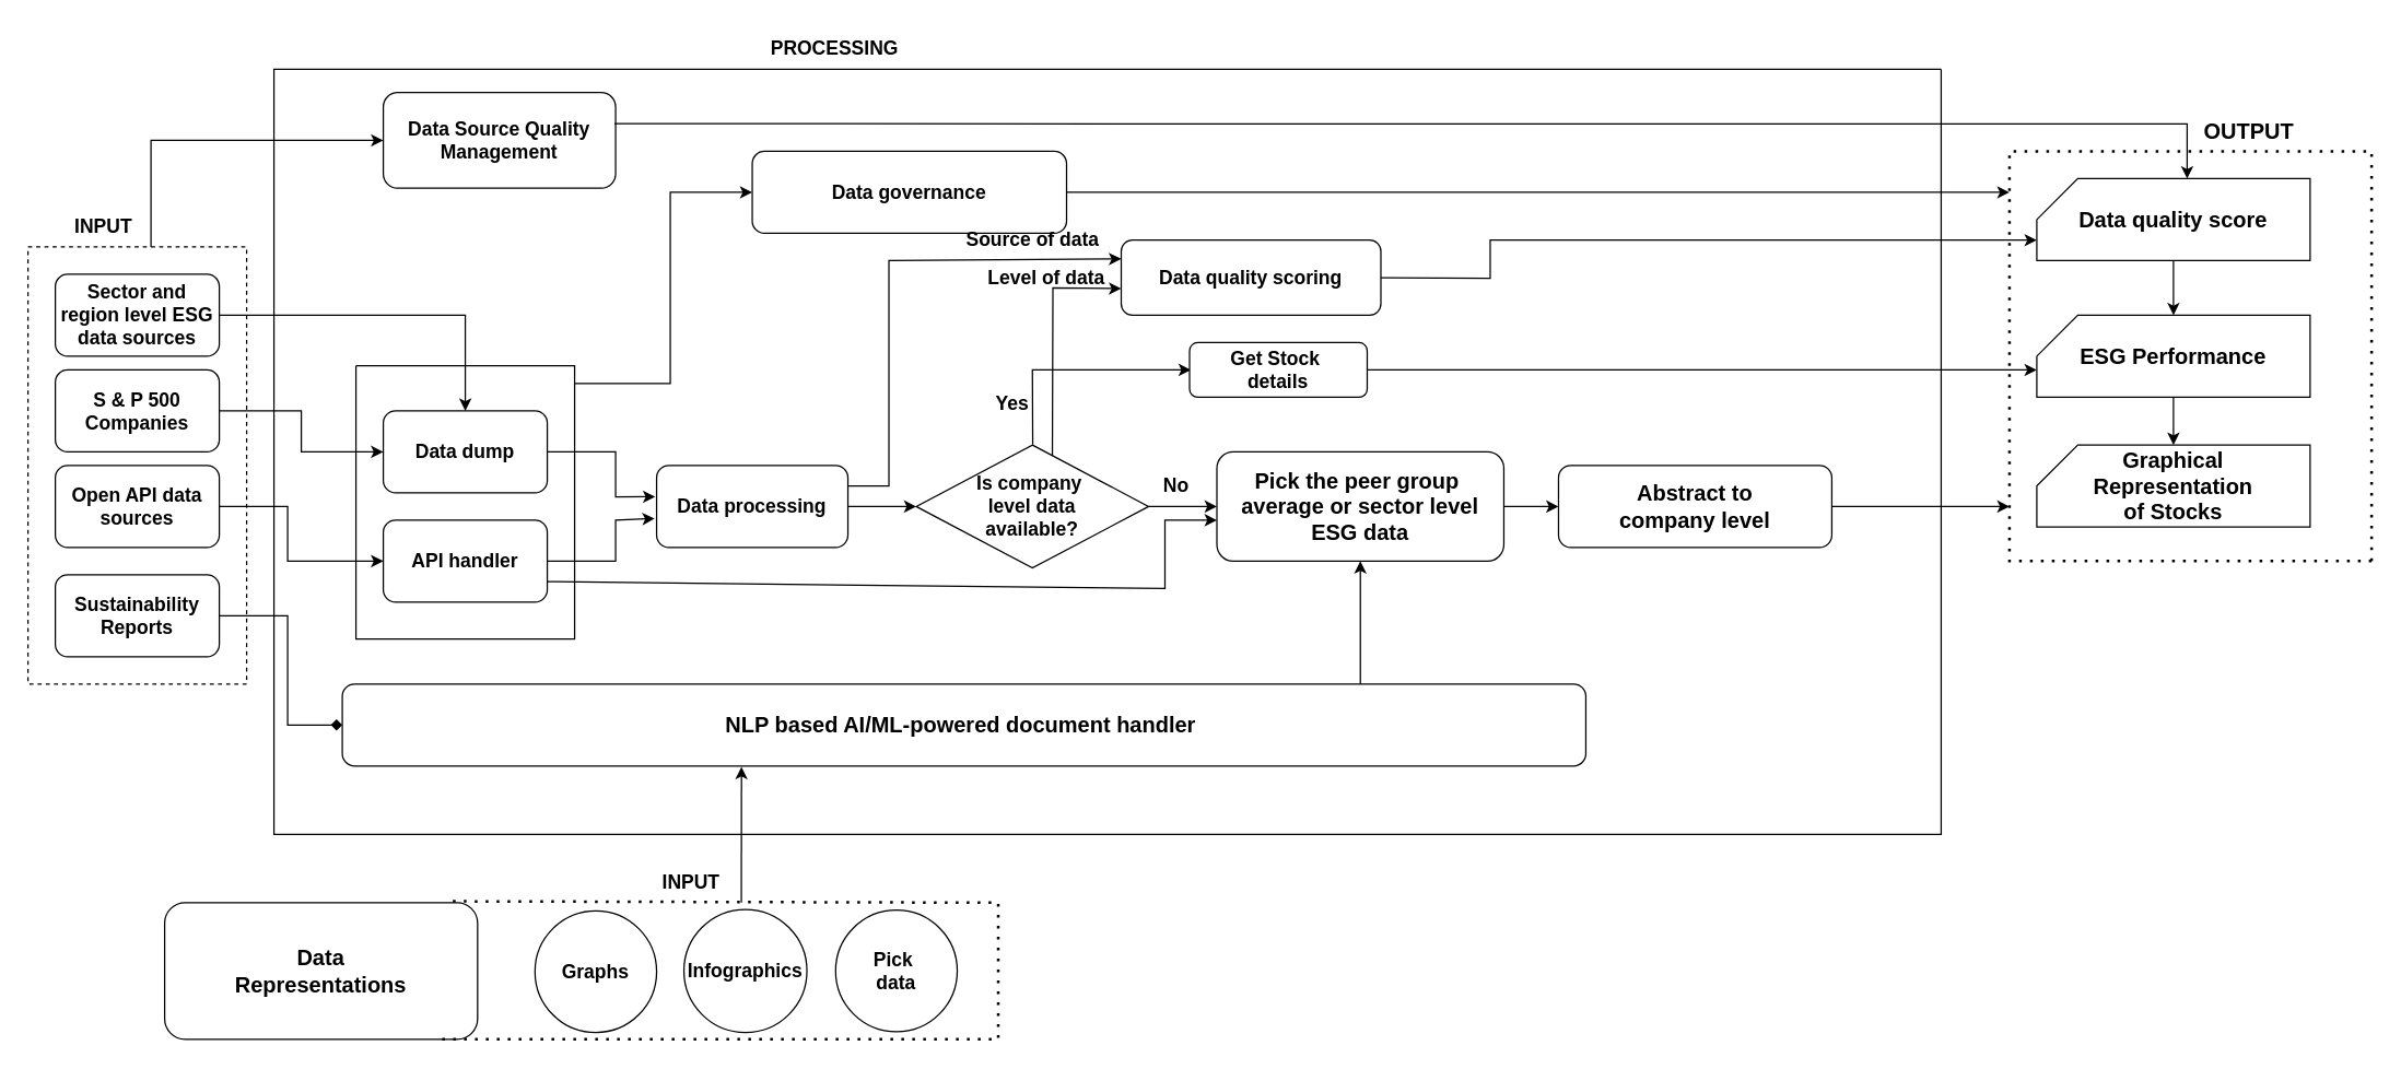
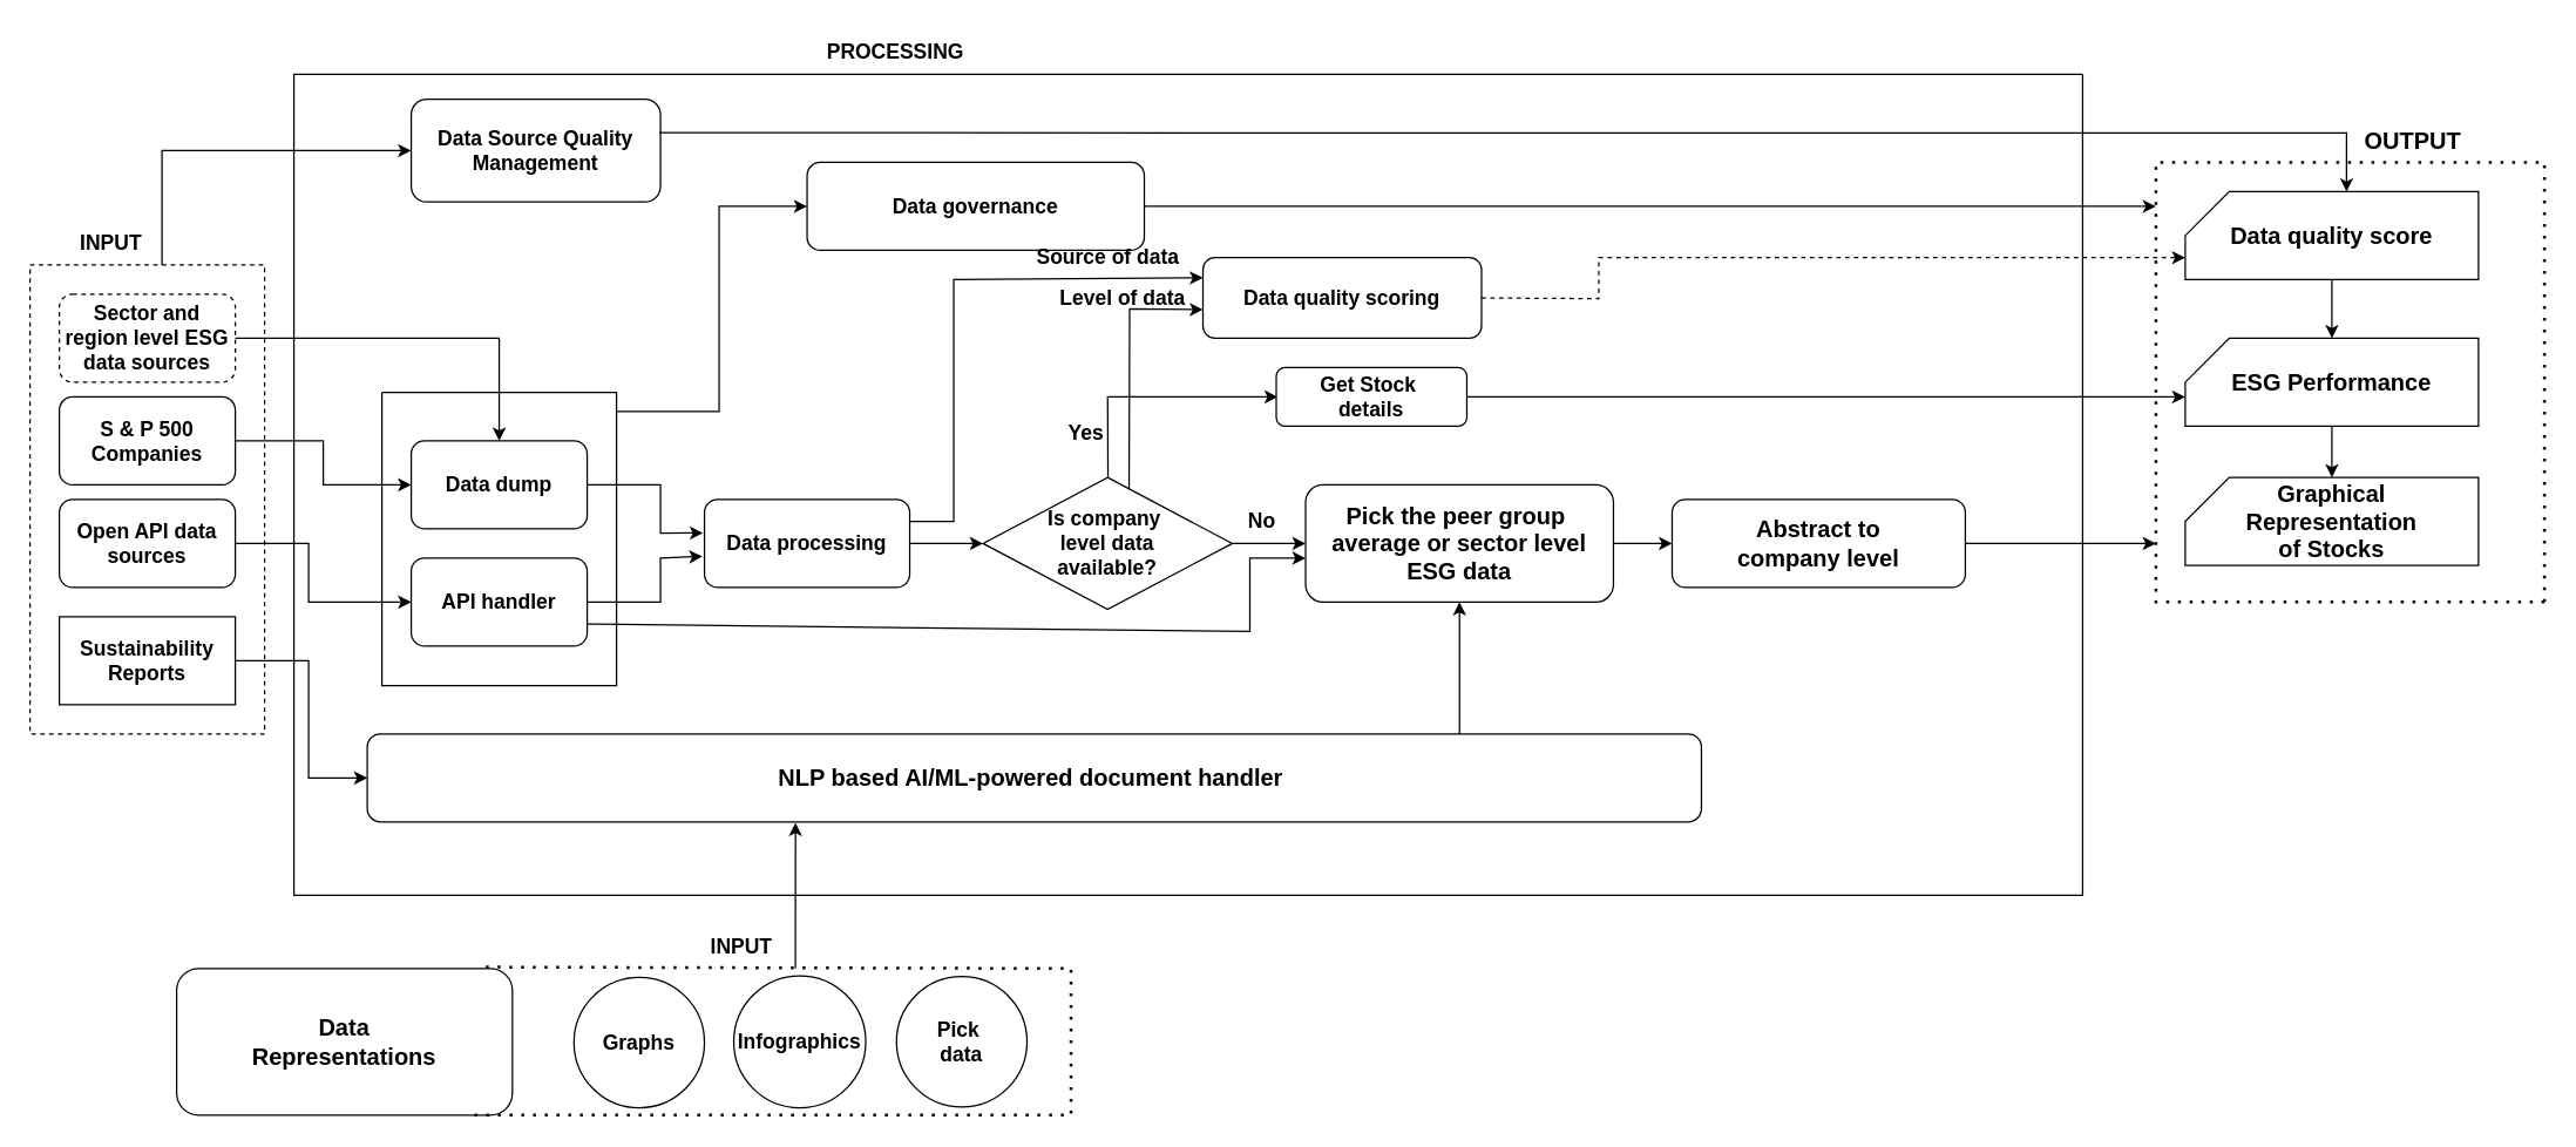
- <mxCell id="35" value="" style="endArrow=classic;html=1;rounded=0;exitX=1;exitY=0.5;exitDx=0;exitDy=0;entryX=0;entryY=0;entryDx=0;entryDy=45;entryPerimeter=0;" edge="1" parent="1" source="13" target="15"><mxGeometry width="50" height="50" relative="1" as="geometry"><mxPoint x="650" y="200" as="sourcePoint" /><mxPoint x="1090" y="180" as="targetPoint" /><Array as="points"><mxPoint x="1090" y="203" /><mxPoint x="1090" y="175" /></Array></mxGeometry></mxCell>
+ <mxCell id="35" value="" style="endArrow=classic;html=1;rounded=0;exitX=1;exitY=0.5;exitDx=0;exitDy=0;entryX=0;entryY=0;entryDx=0;entryDy=45;entryPerimeter=0;dashed=1;" edge="1" parent="1" source="13" target="15"><mxGeometry width="50" height="50" relative="1" as="geometry"><mxPoint x="650" y="200" as="sourcePoint" /><mxPoint x="1090" y="180" as="targetPoint" /><Array as="points"><mxPoint x="1090" y="203" /><mxPoint x="1090" y="175" /></Array></mxGeometry></mxCell>
- <mxCell id="2" value="&lt;font style=&quot;font-size: 14px;&quot;&gt;&lt;b&gt;Sector and region level ESG data sources&lt;/b&gt;&lt;/font&gt;" style="rounded=1;whiteSpace=wrap;html=1;" vertex="1" parent="1"><mxGeometry x="40" y="200" width="120" height="60" as="geometry" /></mxCell>
+ <mxCell id="2" value="&lt;font style=&quot;font-size: 14px;&quot;&gt;&lt;b&gt;Sector and region level ESG data sources&lt;/b&gt;&lt;/font&gt;" style="rounded=1;whiteSpace=wrap;html=1;dashed=1;" vertex="1" parent="1"><mxGeometry x="40" y="200" width="120" height="60" as="geometry" /></mxCell>
- <mxCell id="4" value="&lt;font style=&quot;font-size: 14px;&quot;&gt;&lt;b&gt;Sustainability &lt;br&gt;Reports&lt;/b&gt;&lt;/font&gt;" style="rounded=1;whiteSpace=wrap;html=1;" vertex="1" parent="1"><mxGeometry x="40" y="420" width="120" height="60" as="geometry" /></mxCell>
+ <mxCell id="4" value="&lt;font style=&quot;font-size: 14px;&quot;&gt;&lt;b&gt;Sustainability &lt;br&gt;Reports&lt;/b&gt;&lt;/font&gt;" style="whiteSpace=wrap;html=1;rounded=0;" vertex="1" parent="1"><mxGeometry x="40" y="420" width="120" height="60" as="geometry" /></mxCell>
- <mxCell id="49" value="" style="endArrow=diamond;html=1;rounded=0;exitX=1;exitY=0.5;exitDx=0;exitDy=0;entryX=0;entryY=0.5;entryDx=0;entryDy=0;" edge="1" parent="1" source="4" target="21"><mxGeometry width="50" height="50" relative="1" as="geometry"><mxPoint x="370" y="430" as="sourcePoint" /><mxPoint x="420" y="380" as="targetPoint" /><Array as="points"><mxPoint x="210" y="450" /><mxPoint x="210" y="530" /></Array></mxGeometry></mxCell>
+ <mxCell id="49" value="" style="endArrow=classic;html=1;rounded=0;exitX=1;exitY=0.5;exitDx=0;exitDy=0;entryX=0;entryY=0.5;entryDx=0;entryDy=0;" edge="1" parent="1" source="4" target="21"><mxGeometry width="50" height="50" relative="1" as="geometry"><mxPoint x="370" y="430" as="sourcePoint" /><mxPoint x="420" y="380" as="targetPoint" /><Array as="points"><mxPoint x="210" y="450" /><mxPoint x="210" y="530" /></Array></mxGeometry></mxCell>
